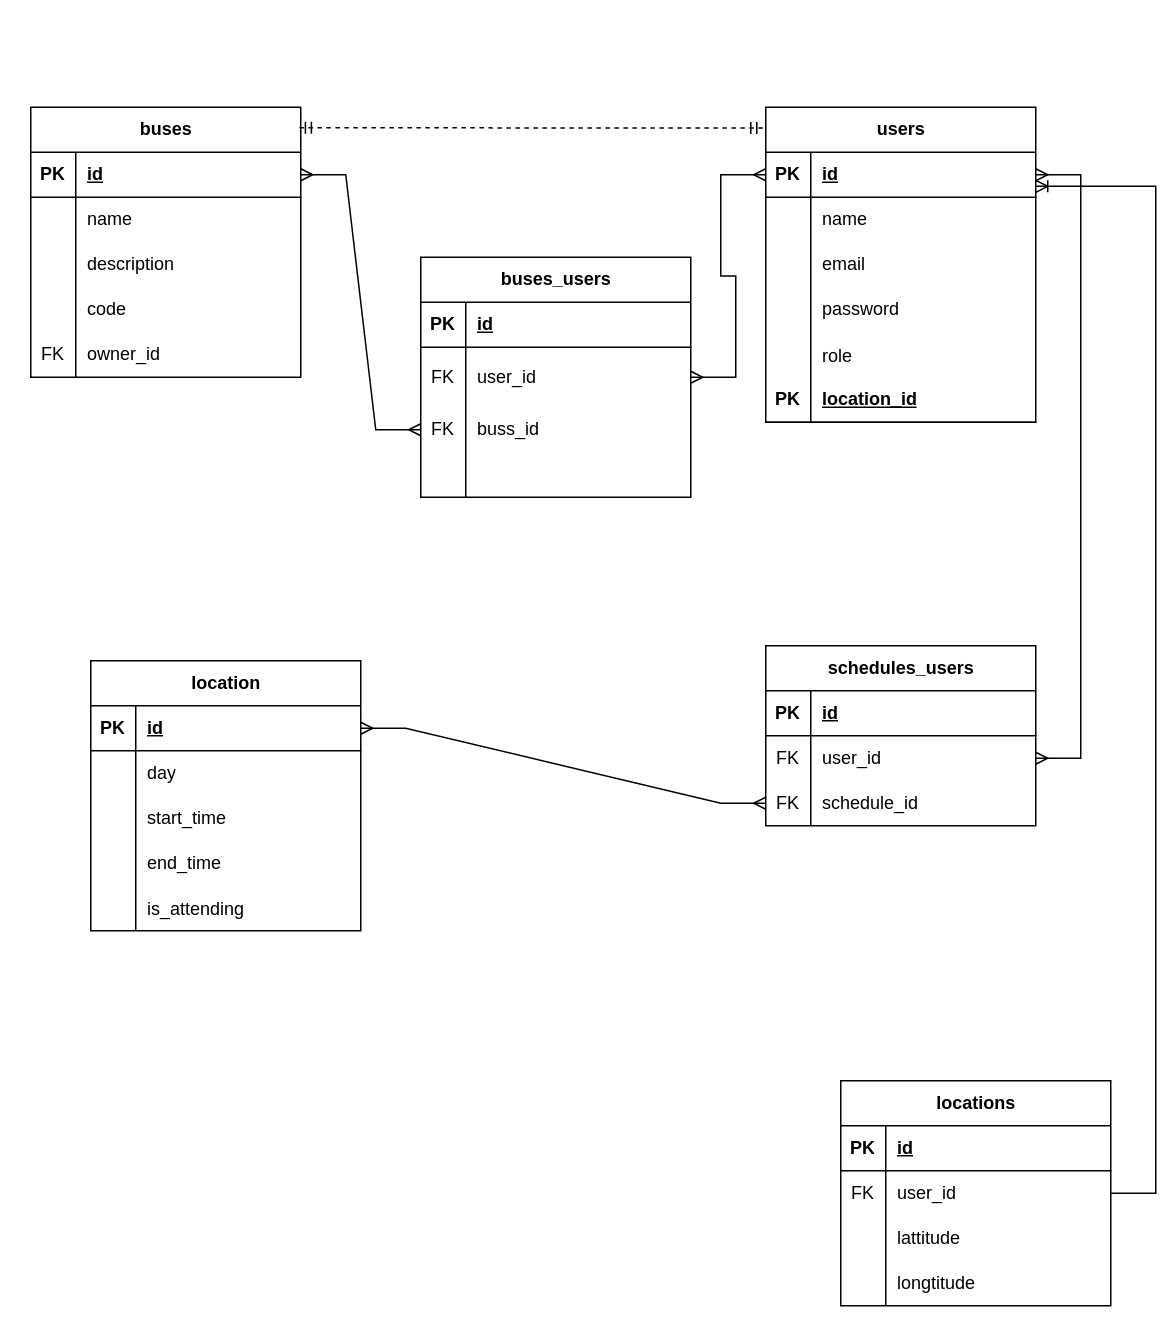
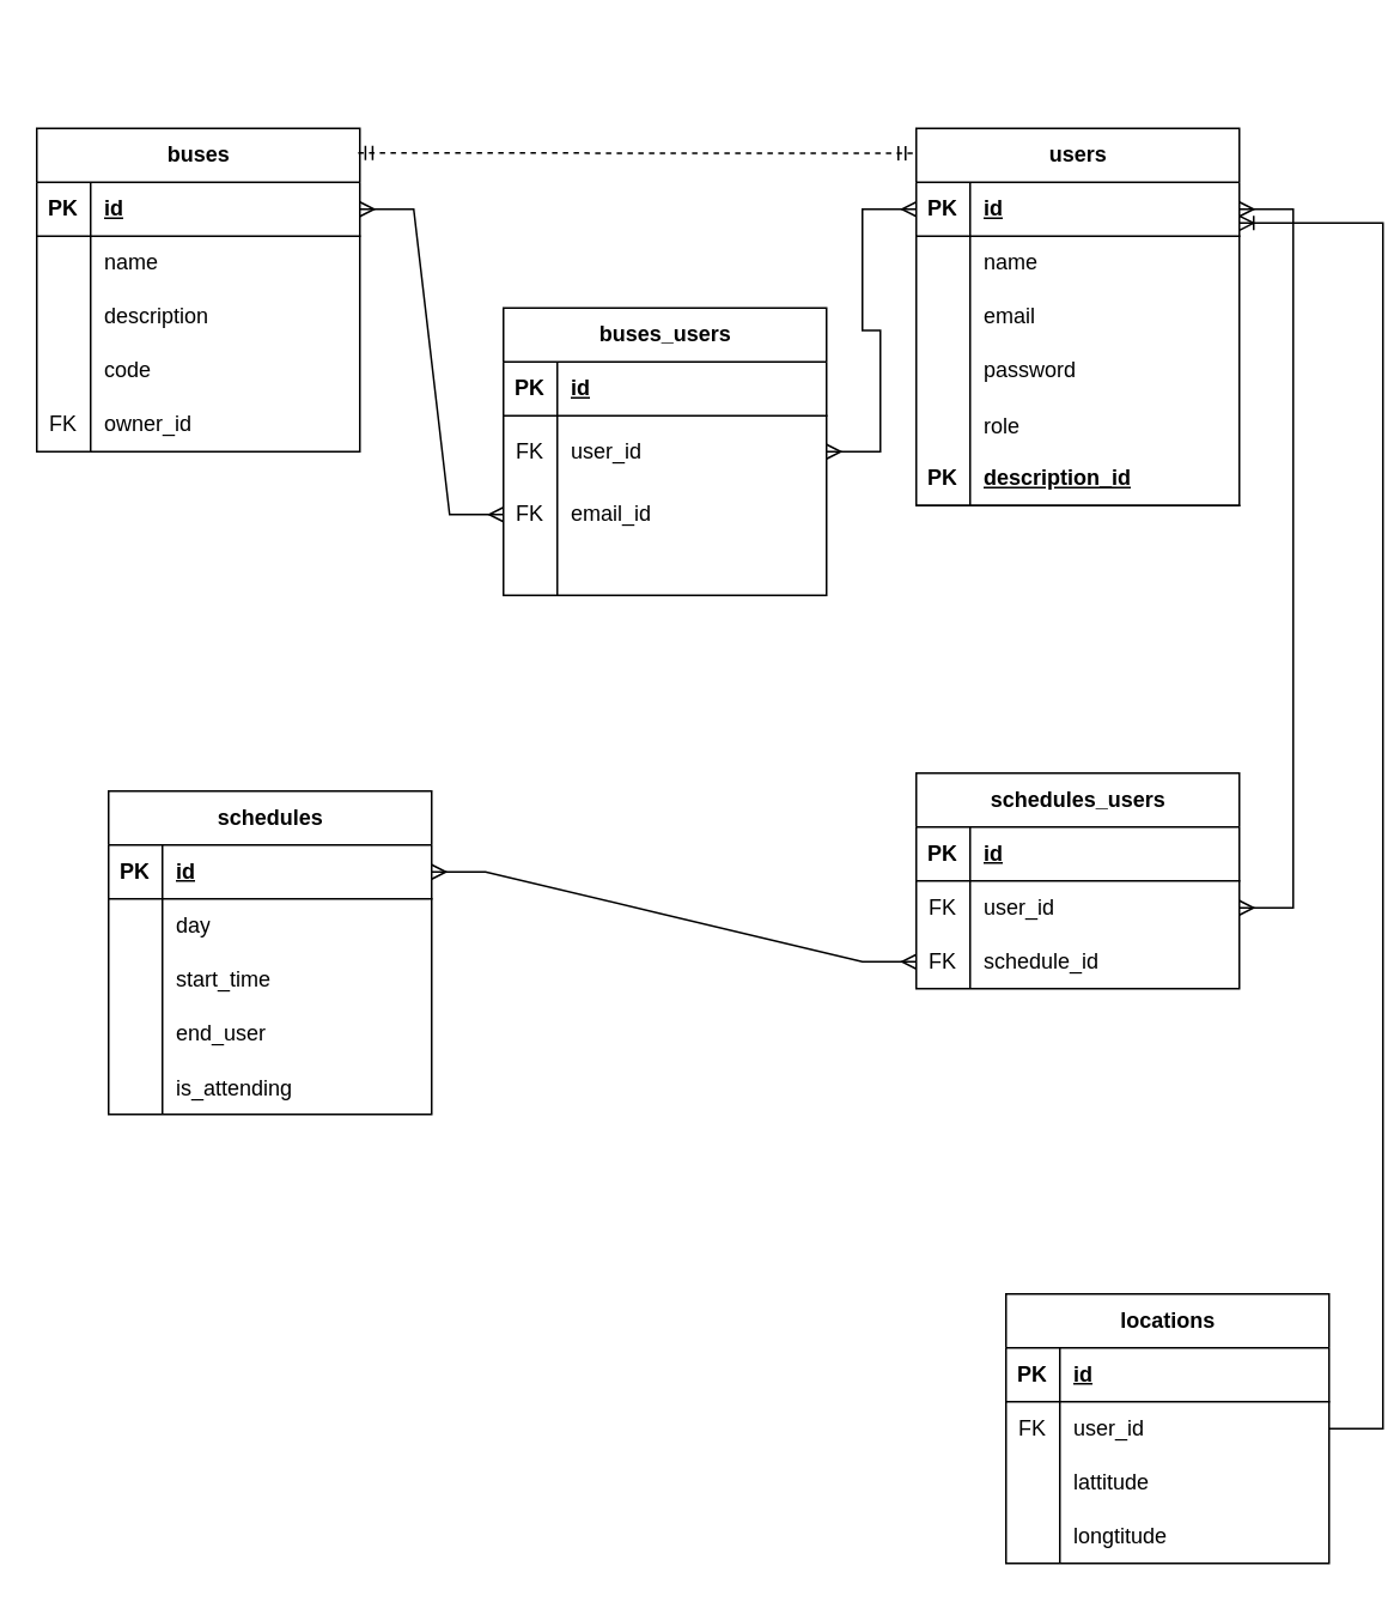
- <mxCell id="21" value="location_id" style="shape=partialRectangle;connectable=0;fillColor=none;top=0;left=0;bottom=0;right=0;align=left;spacingLeft=6;fontStyle=5;overflow=hidden;whiteSpace=wrap;html=1;" parent="19" vertex="1"><mxGeometry x="30" width="150" height="30" as="geometry"><mxRectangle width="150" height="30" as="alternateBounds" /></mxGeometry></mxCell>
+ <mxCell id="21" value="description_id" style="shape=partialRectangle;connectable=0;fillColor=none;top=0;left=0;bottom=0;right=0;align=left;spacingLeft=6;fontStyle=5;overflow=hidden;whiteSpace=wrap;html=1;" parent="19" vertex="1"><mxGeometry x="30" width="150" height="30" as="geometry"><mxRectangle width="150" height="30" as="alternateBounds" /></mxGeometry></mxCell>
- <mxCell id="48" value="buss_id" style="shape=partialRectangle;connectable=0;fillColor=none;top=0;left=0;bottom=0;right=0;align=left;spacingLeft=6;fontStyle=0;overflow=hidden;whiteSpace=wrap;html=1;" parent="46" vertex="1"><mxGeometry x="30" width="150" height="30" as="geometry"><mxRectangle width="150" height="30" as="alternateBounds" /></mxGeometry></mxCell>
+ <mxCell id="48" value="email_id" style="shape=partialRectangle;connectable=0;fillColor=none;top=0;left=0;bottom=0;right=0;align=left;spacingLeft=6;fontStyle=0;overflow=hidden;whiteSpace=wrap;html=1;" parent="46" vertex="1"><mxGeometry x="30" width="150" height="30" as="geometry"><mxRectangle width="150" height="30" as="alternateBounds" /></mxGeometry></mxCell>
- <mxCell id="54" value="location" style="shape=table;startSize=30;container=1;collapsible=1;childLayout=tableLayout;fixedRows=1;rowLines=0;fontStyle=1;align=center;resizeLast=1;html=1;" parent="1" vertex="1"><mxGeometry x="60" y="440" width="180" height="180" as="geometry" /></mxCell>
+ <mxCell id="54" value="schedules" style="shape=table;startSize=30;container=1;collapsible=1;childLayout=tableLayout;fixedRows=1;rowLines=0;fontStyle=1;align=center;resizeLast=1;html=1;" parent="1" vertex="1"><mxGeometry x="60" y="440" width="180" height="180" as="geometry" /></mxCell>
- <mxCell id="66" value="end_time" style="shape=partialRectangle;connectable=0;fillColor=none;top=0;left=0;bottom=0;right=0;align=left;spacingLeft=6;overflow=hidden;whiteSpace=wrap;html=1;" parent="64" vertex="1"><mxGeometry x="30" width="150" height="30" as="geometry"><mxRectangle width="150" height="30" as="alternateBounds" /></mxGeometry></mxCell>
+ <mxCell id="66" value="end_user" style="shape=partialRectangle;connectable=0;fillColor=none;top=0;left=0;bottom=0;right=0;align=left;spacingLeft=6;overflow=hidden;whiteSpace=wrap;html=1;" parent="64" vertex="1"><mxGeometry x="30" width="150" height="30" as="geometry"><mxRectangle width="150" height="30" as="alternateBounds" /></mxGeometry></mxCell>
